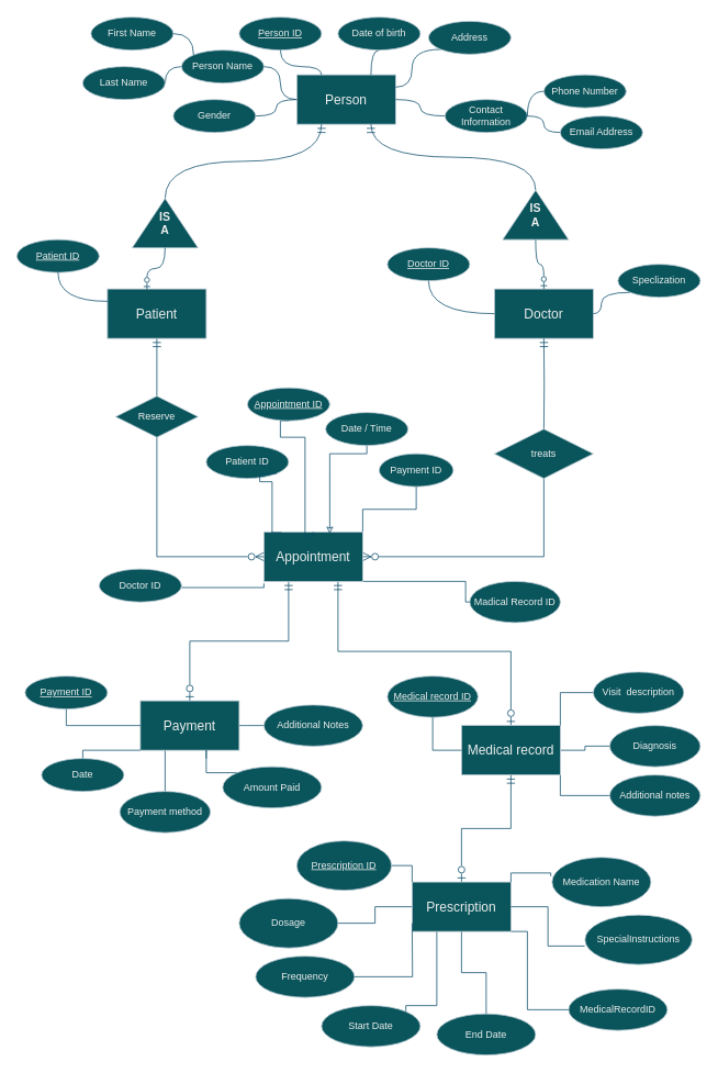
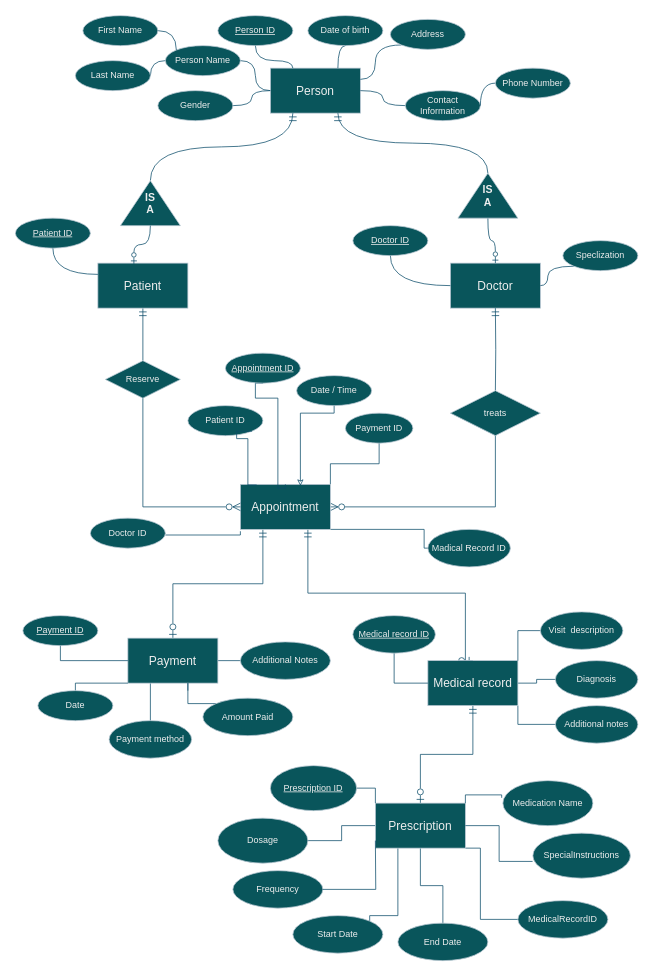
- <mxCell id="29" style="edgeStyle=orthogonalEdgeStyle;curved=1;rounded=0;orthogonalLoop=1;jettySize=auto;html=1;exitX=0;exitY=0.5;exitDx=0;exitDy=0;strokeColor=#0B4D6A;endArrow=none;endFill=0;" edge="1" parent="1" source="54" target="27"><mxGeometry relative="1" as="geometry"><mxPoint x="684.645" y="155.858" as="sourcePoint" /></mxGeometry></mxCell>
- <mxCell id="54" value="Email Address" style="ellipse;whiteSpace=wrap;html=1;align=center;labelBackgroundColor=none;rounded=0;fillColor=#09555B;strokeColor=#BAC8D3;fontColor=#EEEEEE;" vertex="1" parent="1"><mxGeometry x="680" y="140" width="100" height="40" as="geometry" /></mxCell>
- <mxCell id="72" value="&lt;font style=&quot;font-size: 16px;&quot;&gt;Medical record&lt;/font&gt;" style="whiteSpace=wrap;html=1;align=center;labelBackgroundColor=none;rounded=0;fillColor=#09555B;strokeColor=#BAC8D3;fontColor=#EEEEEE;" vertex="1" parent="1"><mxGeometry x="560" y="880" width="120" height="60" as="geometry" /></mxCell>
+ <mxCell id="72" value="&lt;font style=&quot;font-size: 16px;&quot;&gt;Medical record&lt;/font&gt;" style="whiteSpace=wrap;html=1;align=center;labelBackgroundColor=none;rounded=0;fillColor=#09555B;strokeColor=#BAC8D3;fontColor=#EEEEEE;" vertex="1" parent="1"><mxGeometry x="570" y="880" width="120" height="60" as="geometry" /></mxCell>
